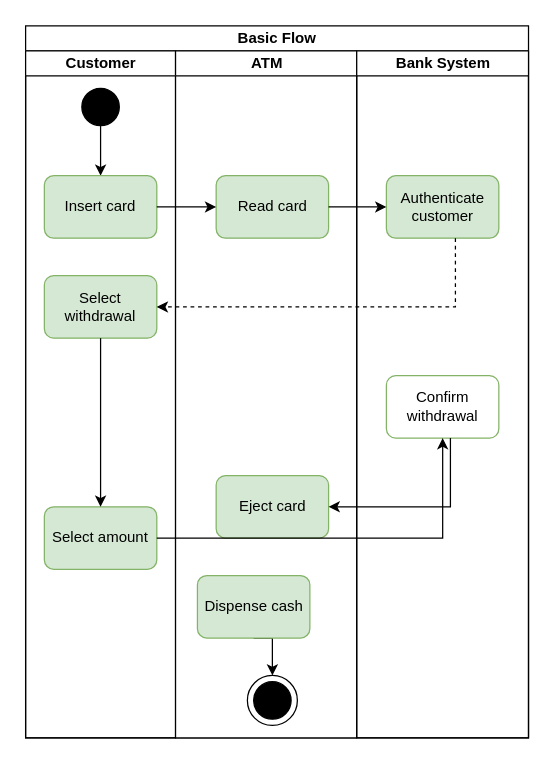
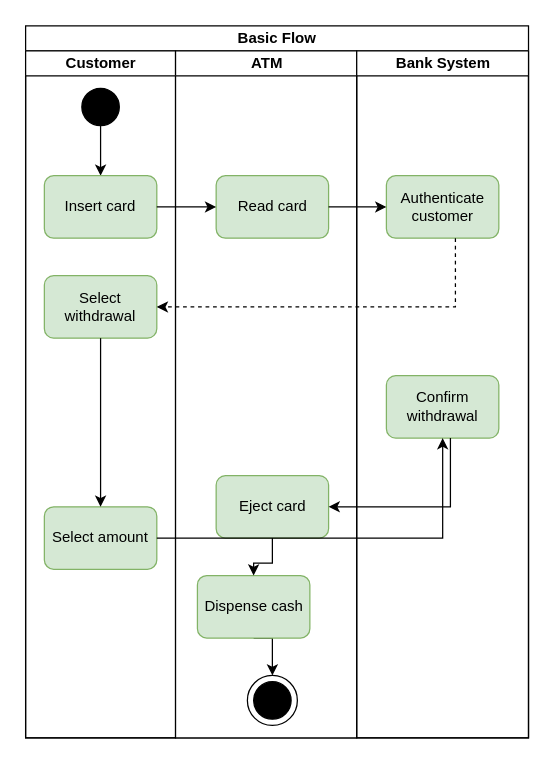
- <mxCell id="20" value="Confirm withdrawal" style="rounded=1;whiteSpace=wrap;html=1;fillColor=#ffffff;strokeColor=#82b366;" vertex="1" parent="18"><mxGeometry x="23.75" y="260" width="90" height="50" as="geometry" /></mxCell>
+ <mxCell id="20" value="Confirm withdrawal" style="rounded=1;whiteSpace=wrap;html=1;fillColor=#d5e8d4;strokeColor=#82b366;" vertex="1" parent="18"><mxGeometry x="23.75" y="260" width="90" height="50" as="geometry" /></mxCell>
+ <mxCell id="15" value="" style="edgeStyle=orthogonalEdgeStyle;rounded=0;orthogonalLoop=1;jettySize=auto;html=1;" edge="1" parent="10" source="12" target="14"><mxGeometry relative="1" as="geometry" /></mxCell>
